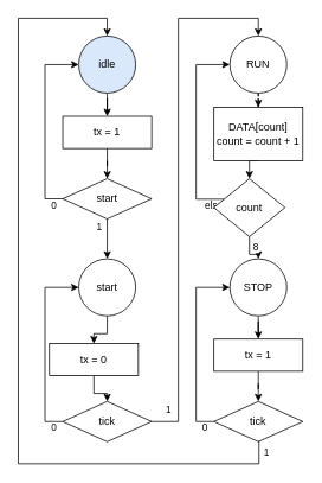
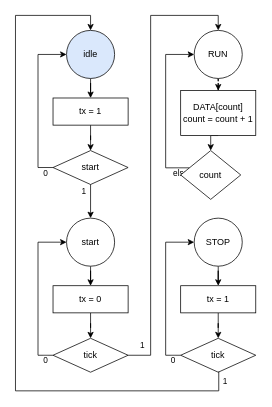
- <mxCell id="40" style="edgeStyle=orthogonalEdgeStyle;rounded=0;orthogonalLoop=1;jettySize=auto;html=1;entryX=0.5;entryY=0;entryDx=0;entryDy=0;" edge="1" parent="1" source="37" target="24"><mxGeometry relative="1" as="geometry" /></mxCell>
- <mxCell id="41" value="8" style="edgeLabel;html=1;align=center;verticalAlign=middle;resizable=0;points=[];" vertex="1" connectable="0" parent="40"><mxGeometry x="-0.451" relative="1" as="geometry"><mxPoint x="6" y="1" as="offset" /></mxGeometry></mxCell>
- <mxCell id="14" value="tx = 0" style="rounded=0;whiteSpace=wrap;html=1;" parent="10" vertex="1"><mxGeometry x="5" y="95.004" width="100" height="36.142" as="geometry" /></mxCell>
+ <mxCell id="14" value="tx = 0" style="rounded=0;whiteSpace=wrap;html=1;" parent="10" vertex="1"><mxGeometry x="20" y="90.004" width="100" height="36.142" as="geometry" /></mxCell>
